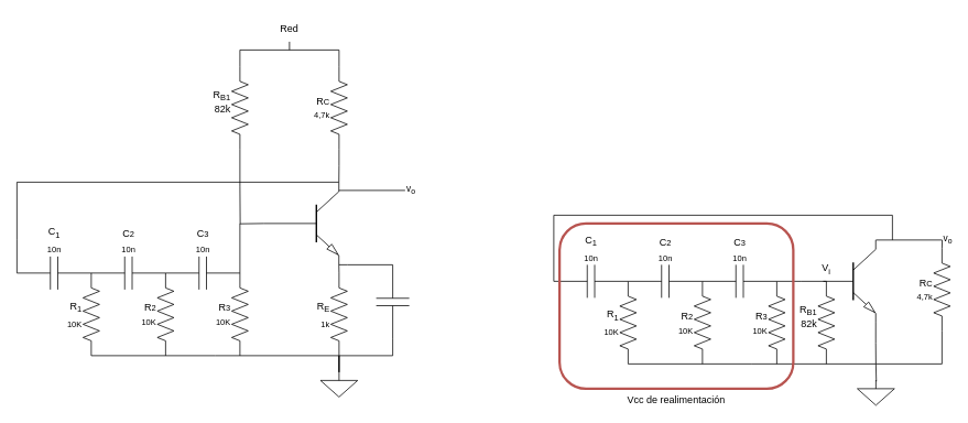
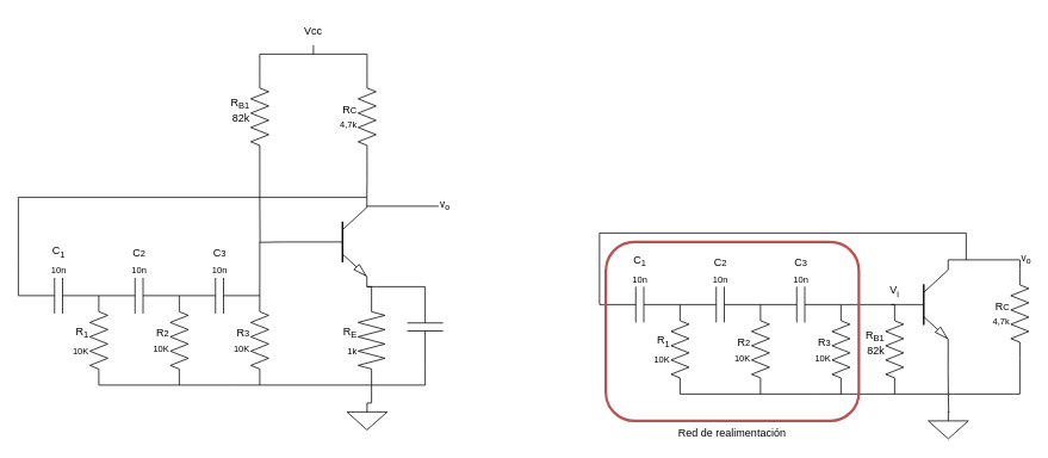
- <mxCell id="16" value="Red" style="text;html=1;align=center;verticalAlign=middle;whiteSpace=wrap;rounded=0;" vertex="1" parent="1"><mxGeometry x="320" y="20" width="60" height="30" as="geometry" /></mxCell>
+ <mxCell id="16" value="Vcc" style="text;html=1;align=center;verticalAlign=middle;whiteSpace=wrap;rounded=0;" vertex="1" parent="1"><mxGeometry x="320" y="20" width="60" height="30" as="geometry" /></mxCell>
- <mxCell id="9" value="R&lt;sub&gt;E&lt;br&gt;1k&lt;/sub&gt;" style="pointerEvents=1;verticalLabelPosition=middle;shadow=0;dashed=0;align=right;html=1;verticalAlign=middle;shape=mxgraph.electrical.resistors.resistor_2;direction=south;labelPosition=left;" vertex="1" parent="1"><mxGeometry x="400" y="330" width="20" height="100" as="geometry" /></mxCell>
+ <mxCell id="9" value="R&lt;sub&gt;E&lt;br&gt;1k&lt;/sub&gt;" style="pointerEvents=1;verticalLabelPosition=middle;shadow=0;dashed=0;align=right;html=1;verticalAlign=middle;shape=mxgraph.electrical.resistors.resistor_2;direction=south;labelPosition=left;" vertex="1" parent="1"><mxGeometry x="400" y="330" width="30" height="100" as="geometry" /></mxCell>
- <mxCell id="47" value="Vcc de realimentación" style="rounded=1;whiteSpace=wrap;html=1;fillColor=none;strokeColor=#b85450;strokeWidth=3;arcSize=16;labelPosition=center;verticalLabelPosition=bottom;align=center;verticalAlign=top;" vertex="1" parent="1"><mxGeometry x="677" y="270" width="283" height="200" as="geometry" /></mxCell>
+ <mxCell id="47" value="Red de realimentación" style="rounded=1;whiteSpace=wrap;html=1;fillColor=none;strokeColor=#b85450;strokeWidth=3;arcSize=16;labelPosition=center;verticalLabelPosition=bottom;align=center;verticalAlign=top;" vertex="1" parent="1"><mxGeometry x="677" y="270" width="283" height="200" as="geometry" /></mxCell>
